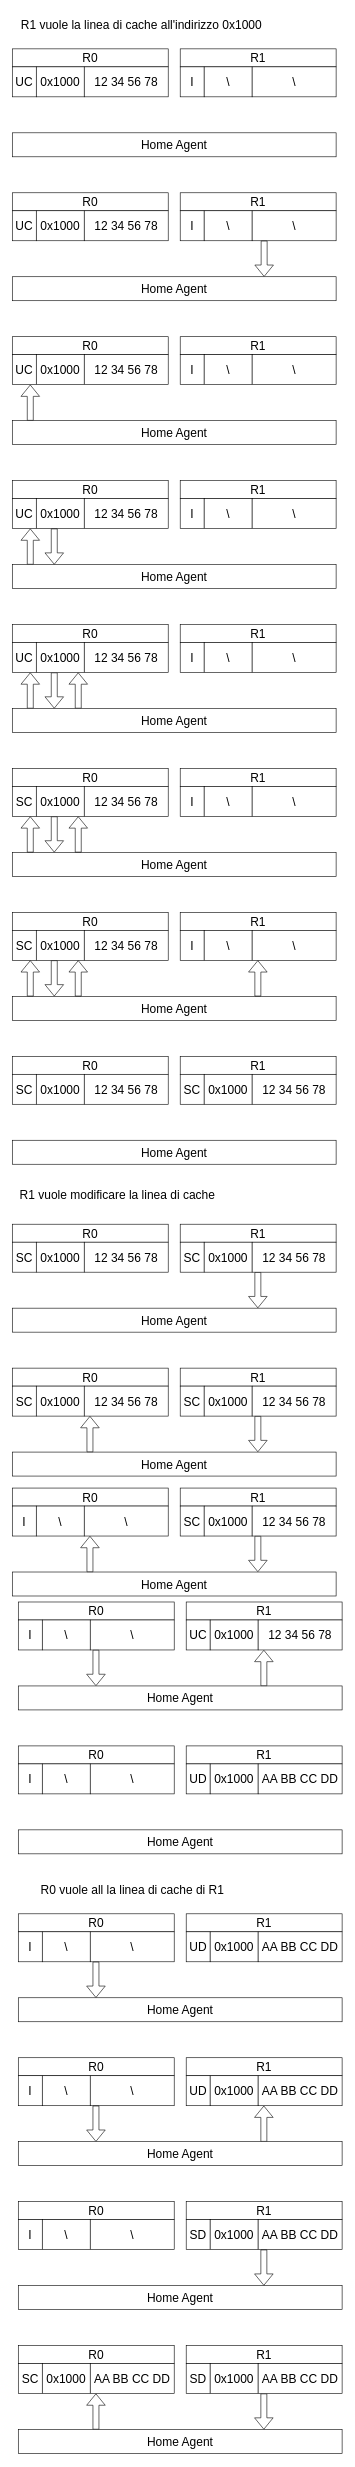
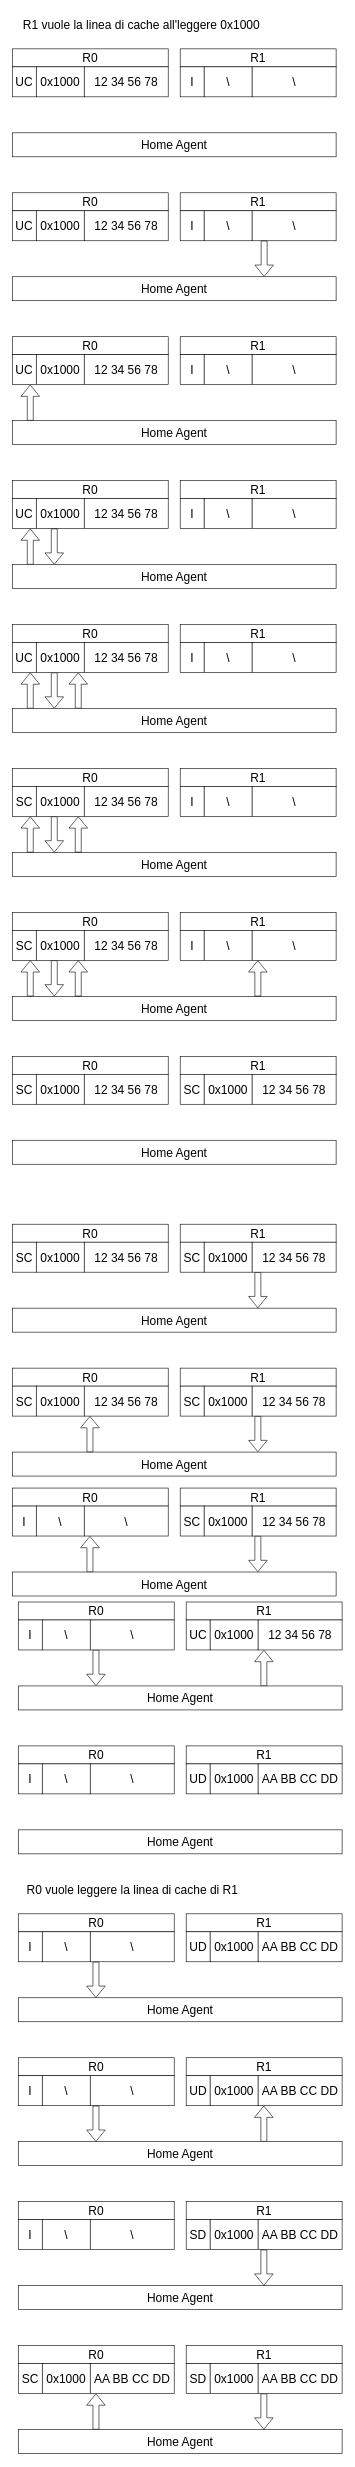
- <mxCell id="86" value="R1 vuole la linea di cache all'indirizzo 0x1000" style="text;html=1;align=center;verticalAlign=middle;resizable=0;points=[];autosize=1;strokeColor=none;fillColor=none;fontSize=20;" vertex="1" parent="1"><mxGeometry x="20" y="20" width="430" height="40" as="geometry" /></mxCell>
+ <mxCell id="86" value="R1 vuole la linea di cache all'leggere 0x1000" style="text;html=1;align=center;verticalAlign=middle;resizable=0;points=[];autosize=1;strokeColor=none;fillColor=none;fontSize=20;" vertex="1" parent="1"><mxGeometry x="20" y="20" width="430" height="40" as="geometry" /></mxCell>
- <mxCell id="85" value="R1 vuole modificare la linea di cache" style="text;html=1;align=center;verticalAlign=middle;resizable=0;points=[];autosize=1;strokeColor=none;fillColor=none;fontSize=20;" vertex="1" parent="1"><mxGeometry x="20" y="1970" width="350" height="40" as="geometry" /></mxCell>
- <mxCell id="128" value="R0 vuole all la linea di cache di R1" style="text;html=1;align=center;verticalAlign=middle;resizable=0;points=[];autosize=1;strokeColor=none;fillColor=none;fontSize=20;" vertex="1" parent="1"><mxGeometry x="30" y="3130" width="380" height="40" as="geometry" /></mxCell>
+ <mxCell id="128" value="R0 vuole leggere la linea di cache di R1" style="text;html=1;align=center;verticalAlign=middle;resizable=0;points=[];autosize=1;strokeColor=none;fillColor=none;fontSize=20;" vertex="1" parent="1"><mxGeometry x="30" y="3130" width="380" height="40" as="geometry" /></mxCell>
